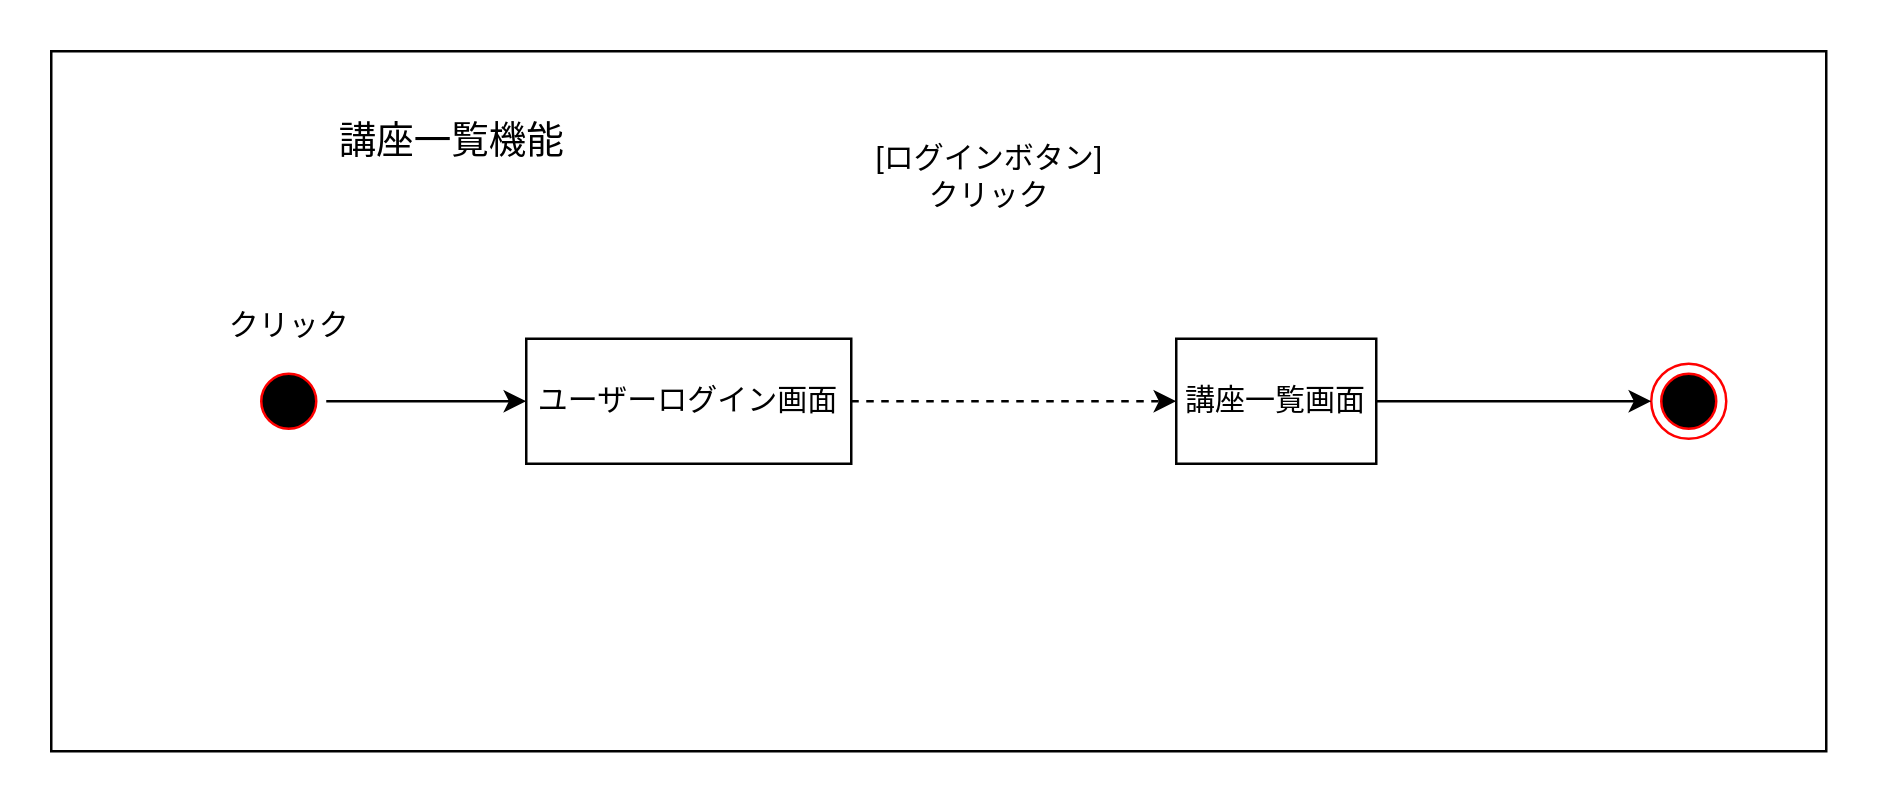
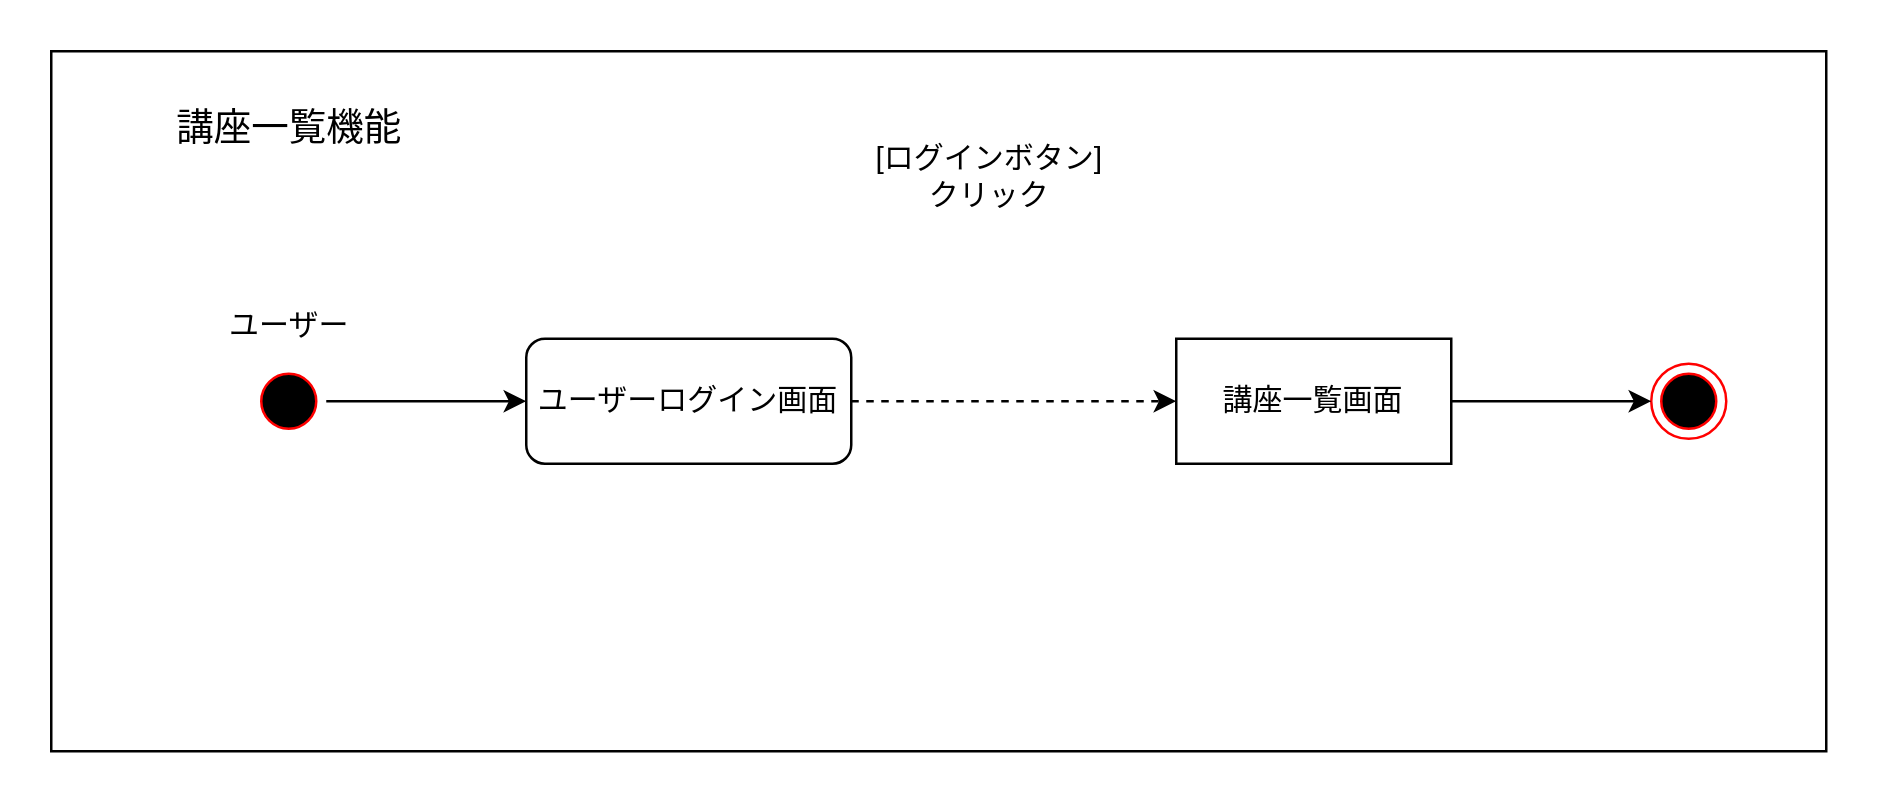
- <mxCell id="12" value="&lt;font style=&quot;font-size: 15px;&quot;&gt;講座一覧機能&lt;/font&gt;" style="text;html=1;align=center;verticalAlign=middle;resizable=0;points=[];autosize=1;strokeColor=none;fillColor=none;" vertex="1" parent="1"><mxGeometry x="125" y="40" width="110" height="30" as="geometry" /></mxCell>
+ <mxCell id="12" value="&lt;font style=&quot;font-size: 15px;&quot;&gt;講座一覧機能&lt;/font&gt;" style="text;html=1;align=center;verticalAlign=middle;resizable=0;points=[];autosize=1;strokeColor=none;fillColor=none;" vertex="1" parent="1"><mxGeometry x="60" y="35" width="110" height="30" as="geometry" /></mxCell>
- <mxCell id="7" value="クリック" style="text;html=1;align=center;verticalAlign=middle;resizable=0;points=[];autosize=1;strokeColor=none;fillColor=none;" vertex="1" parent="1"><mxGeometry x="80" y="115" width="70" height="30" as="geometry" /></mxCell>
+ <mxCell id="7" value="ユーザー" style="text;html=1;align=center;verticalAlign=middle;resizable=0;points=[];autosize=1;strokeColor=none;fillColor=none;" vertex="1" parent="1"><mxGeometry x="80" y="115" width="70" height="30" as="geometry" /></mxCell>
- <mxCell id="5" value="ユーザーログイン画面" style="html=1;whiteSpace=wrap;" vertex="1" parent="1"><mxGeometry x="210" y="135" width="130" height="50" as="geometry" /></mxCell>
+ <mxCell id="5" value="ユーザーログイン画面" style="html=1;whiteSpace=wrap;rounded=1;" vertex="1" parent="1"><mxGeometry x="210" y="135" width="130" height="50" as="geometry" /></mxCell>
- <mxCell id="6" value="講座一覧画面" style="html=1;whiteSpace=wrap;" vertex="1" parent="1"><mxGeometry x="470" y="135" width="80" height="50" as="geometry" /></mxCell>
+ <mxCell id="6" value="講座一覧画面" style="html=1;whiteSpace=wrap;" vertex="1" parent="1"><mxGeometry x="470" y="135" width="110" height="50" as="geometry" /></mxCell>
